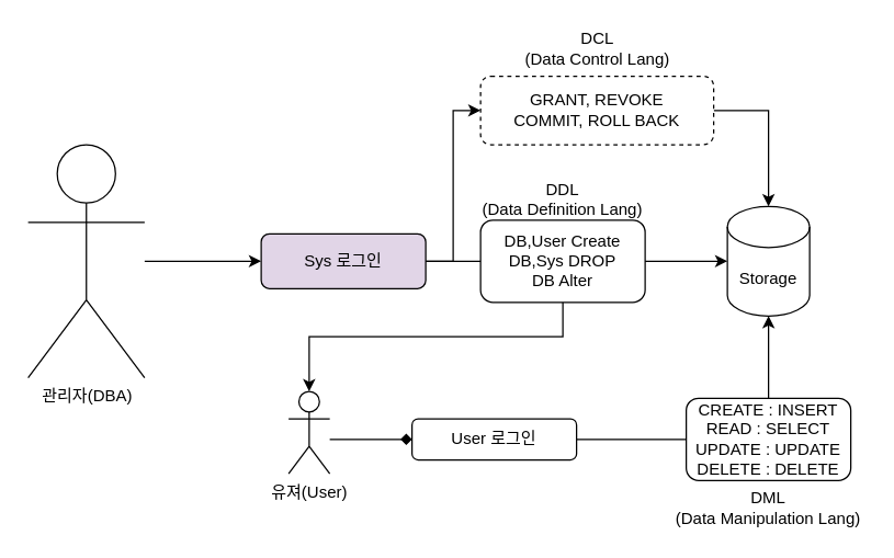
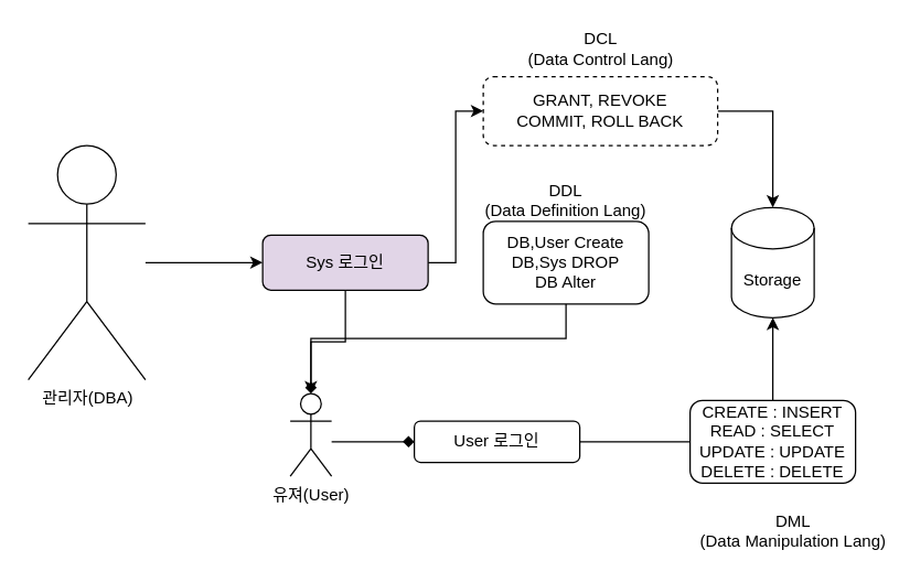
- <mxCell id="5" style="edgeStyle=orthogonalEdgeStyle;rounded=0;orthogonalLoop=1;jettySize=auto;html=1;entryX=0;entryY=0.5;entryDx=0;entryDy=0;entryPerimeter=0;" edge="1" parent="1" source="7" target="4"><mxGeometry relative="1" as="geometry" /></mxCell>
+ <mxCell id="5" style="edgeStyle=orthogonalEdgeStyle;rounded=0;orthogonalLoop=1;jettySize=auto;html=1;" edge="1" parent="1" source="7" target="12"><mxGeometry relative="1" as="geometry" /></mxCell>
- <mxCell id="8" style="edgeStyle=orthogonalEdgeStyle;rounded=0;orthogonalLoop=1;jettySize=auto;html=1;entryX=0.5;entryY=0;entryDx=0;entryDy=0;entryPerimeter=0;" edge="1" parent="1" source="9" target="12"><mxGeometry relative="1" as="geometry"><Array as="points"><mxPoint x="410" y="245" /><mxPoint x="225" y="245" /></Array></mxGeometry></mxCell>
+ <mxCell id="8" style="edgeStyle=orthogonalEdgeStyle;rounded=0;orthogonalLoop=1;jettySize=auto;html=1;entryX=0.5;entryY=0;entryDx=0;entryDy=0;entryPerimeter=0;endArrow=diamond;" edge="1" parent="1" source="9" target="12"><mxGeometry relative="1" as="geometry"><Array as="points"><mxPoint x="410" y="245" /><mxPoint x="225" y="245" /></Array></mxGeometry></mxCell>
- <mxCell id="16" value="DML&lt;br&gt;(Data Manipulation Lang)" style="text;html=1;strokeColor=none;fillColor=none;align=center;verticalAlign=middle;whiteSpace=wrap;rounded=0;" vertex="1" parent="1"><mxGeometry x="490" y="355" width="140" height="30" as="geometry" /></mxCell>
+ <mxCell id="16" value="DML&lt;br&gt;(Data Manipulation Lang)" style="text;html=1;strokeColor=none;fillColor=none;align=center;verticalAlign=middle;whiteSpace=wrap;rounded=0;" vertex="1" parent="1"><mxGeometry x="505" y="370" width="140" height="30" as="geometry" /></mxCell>
